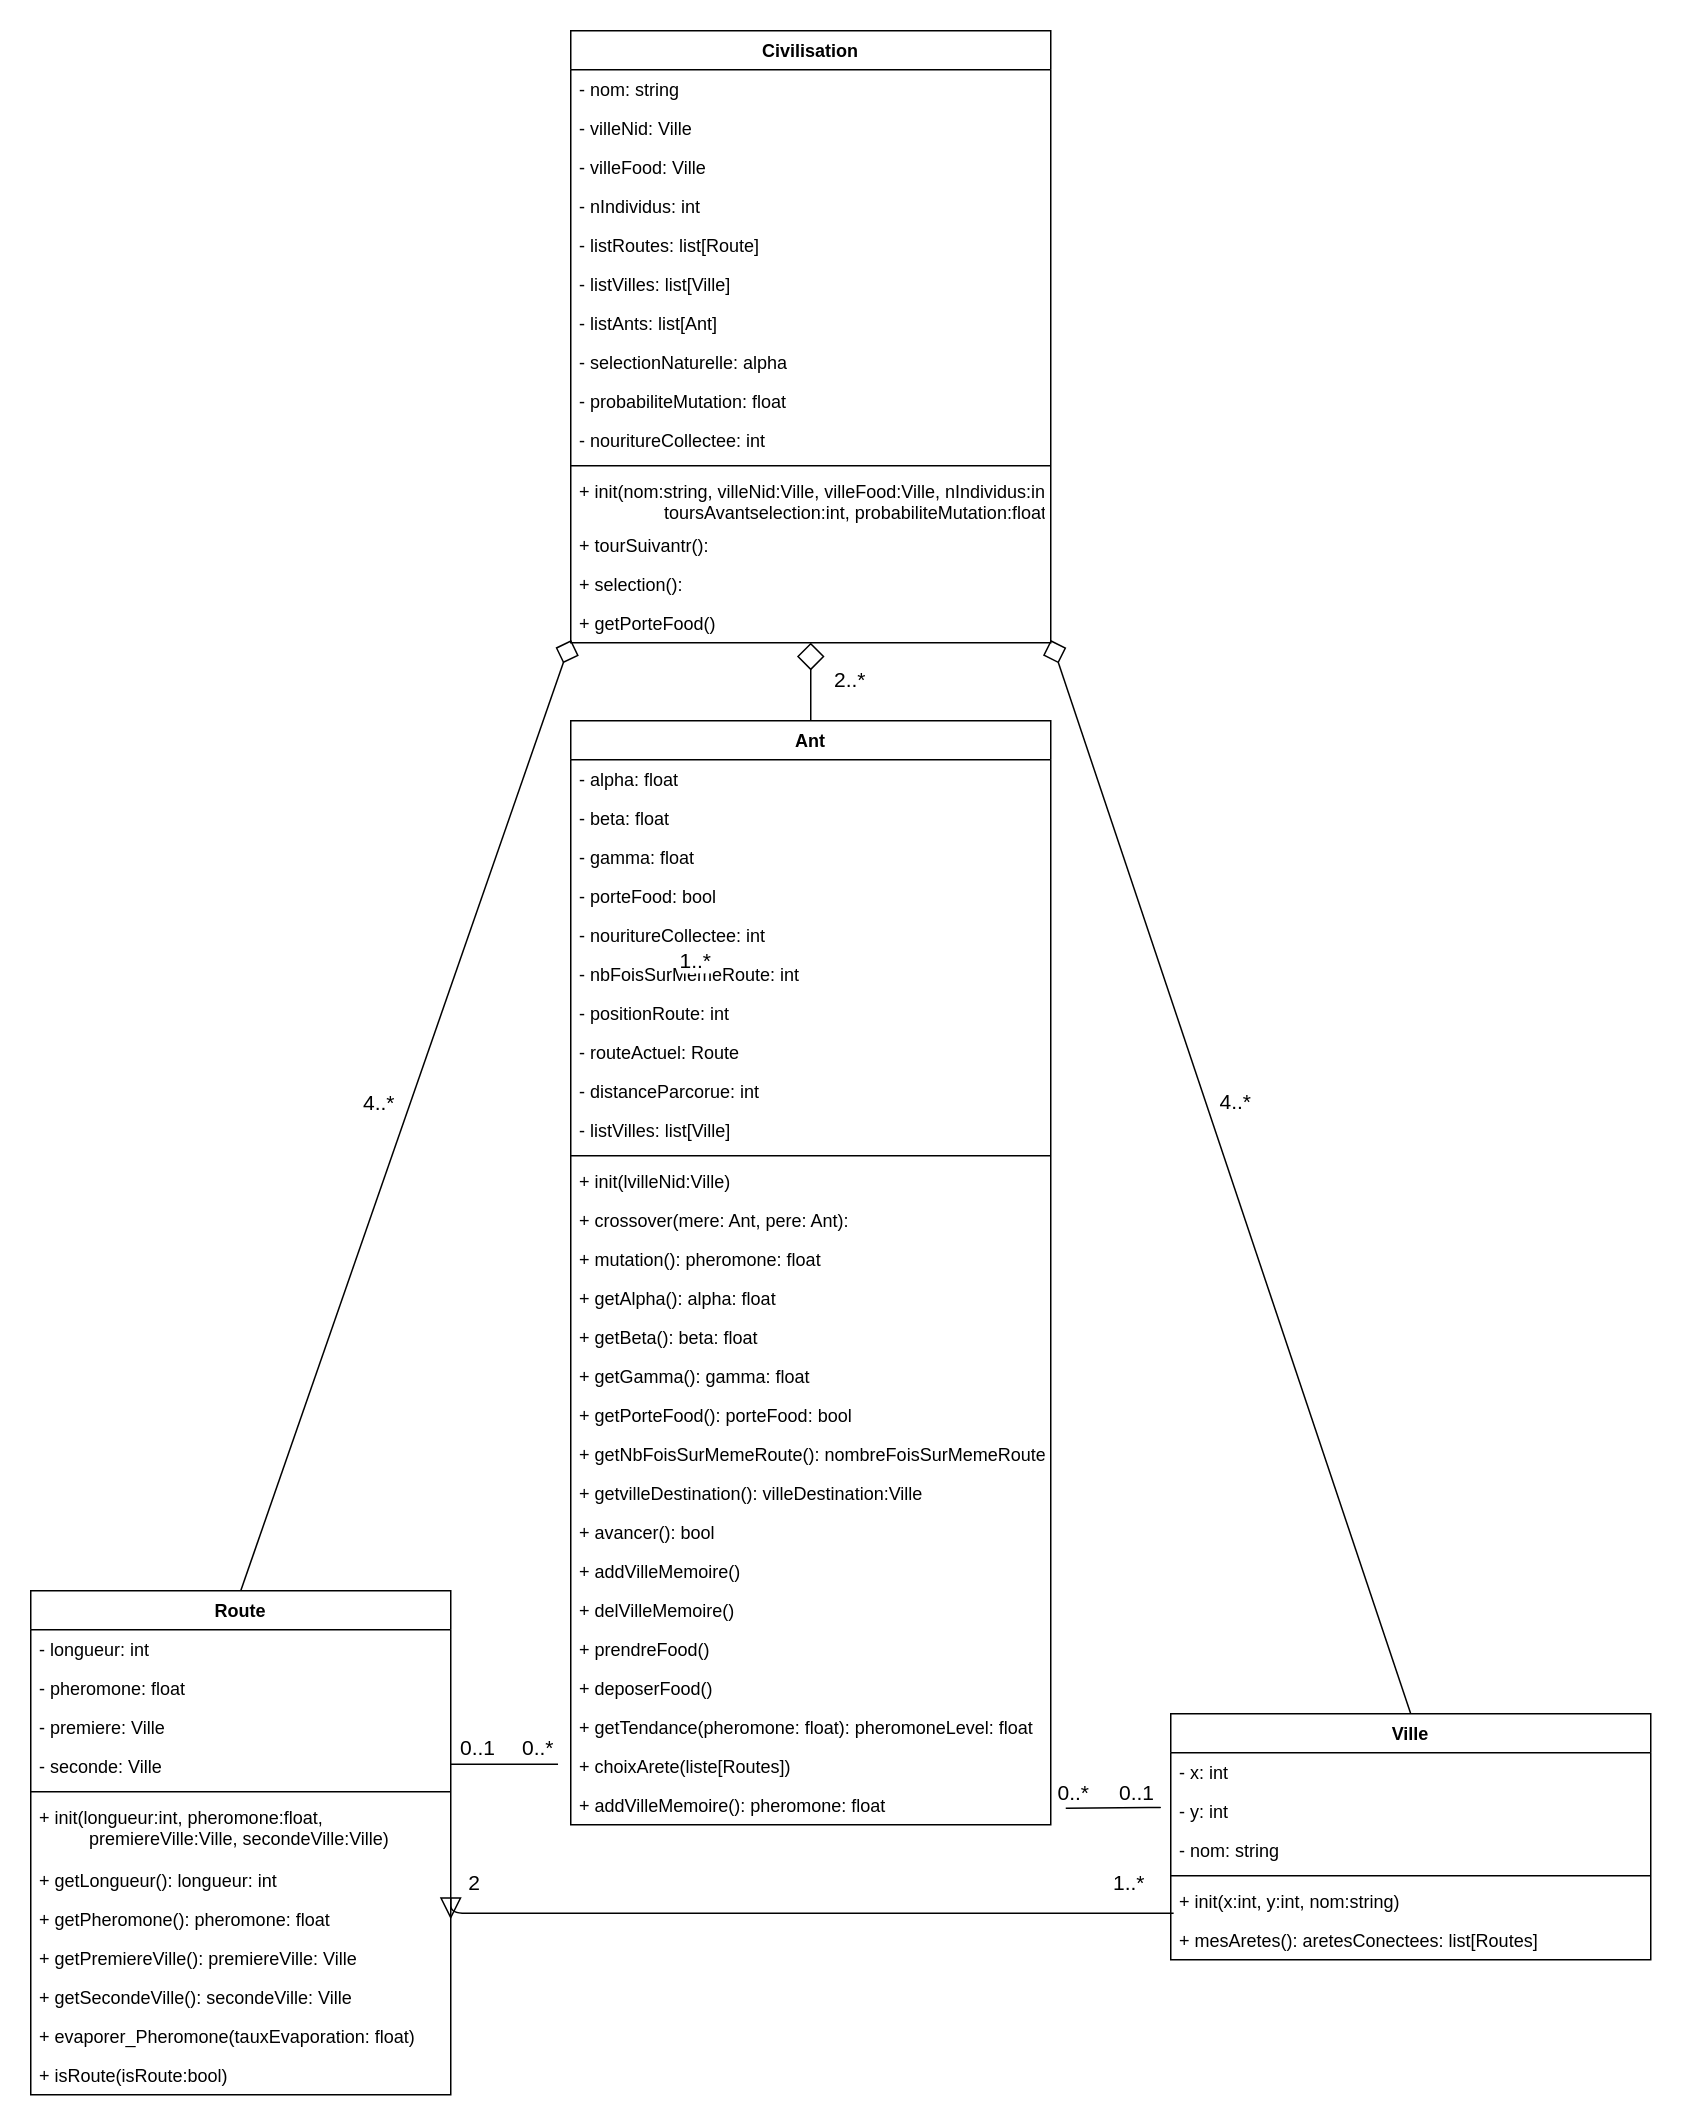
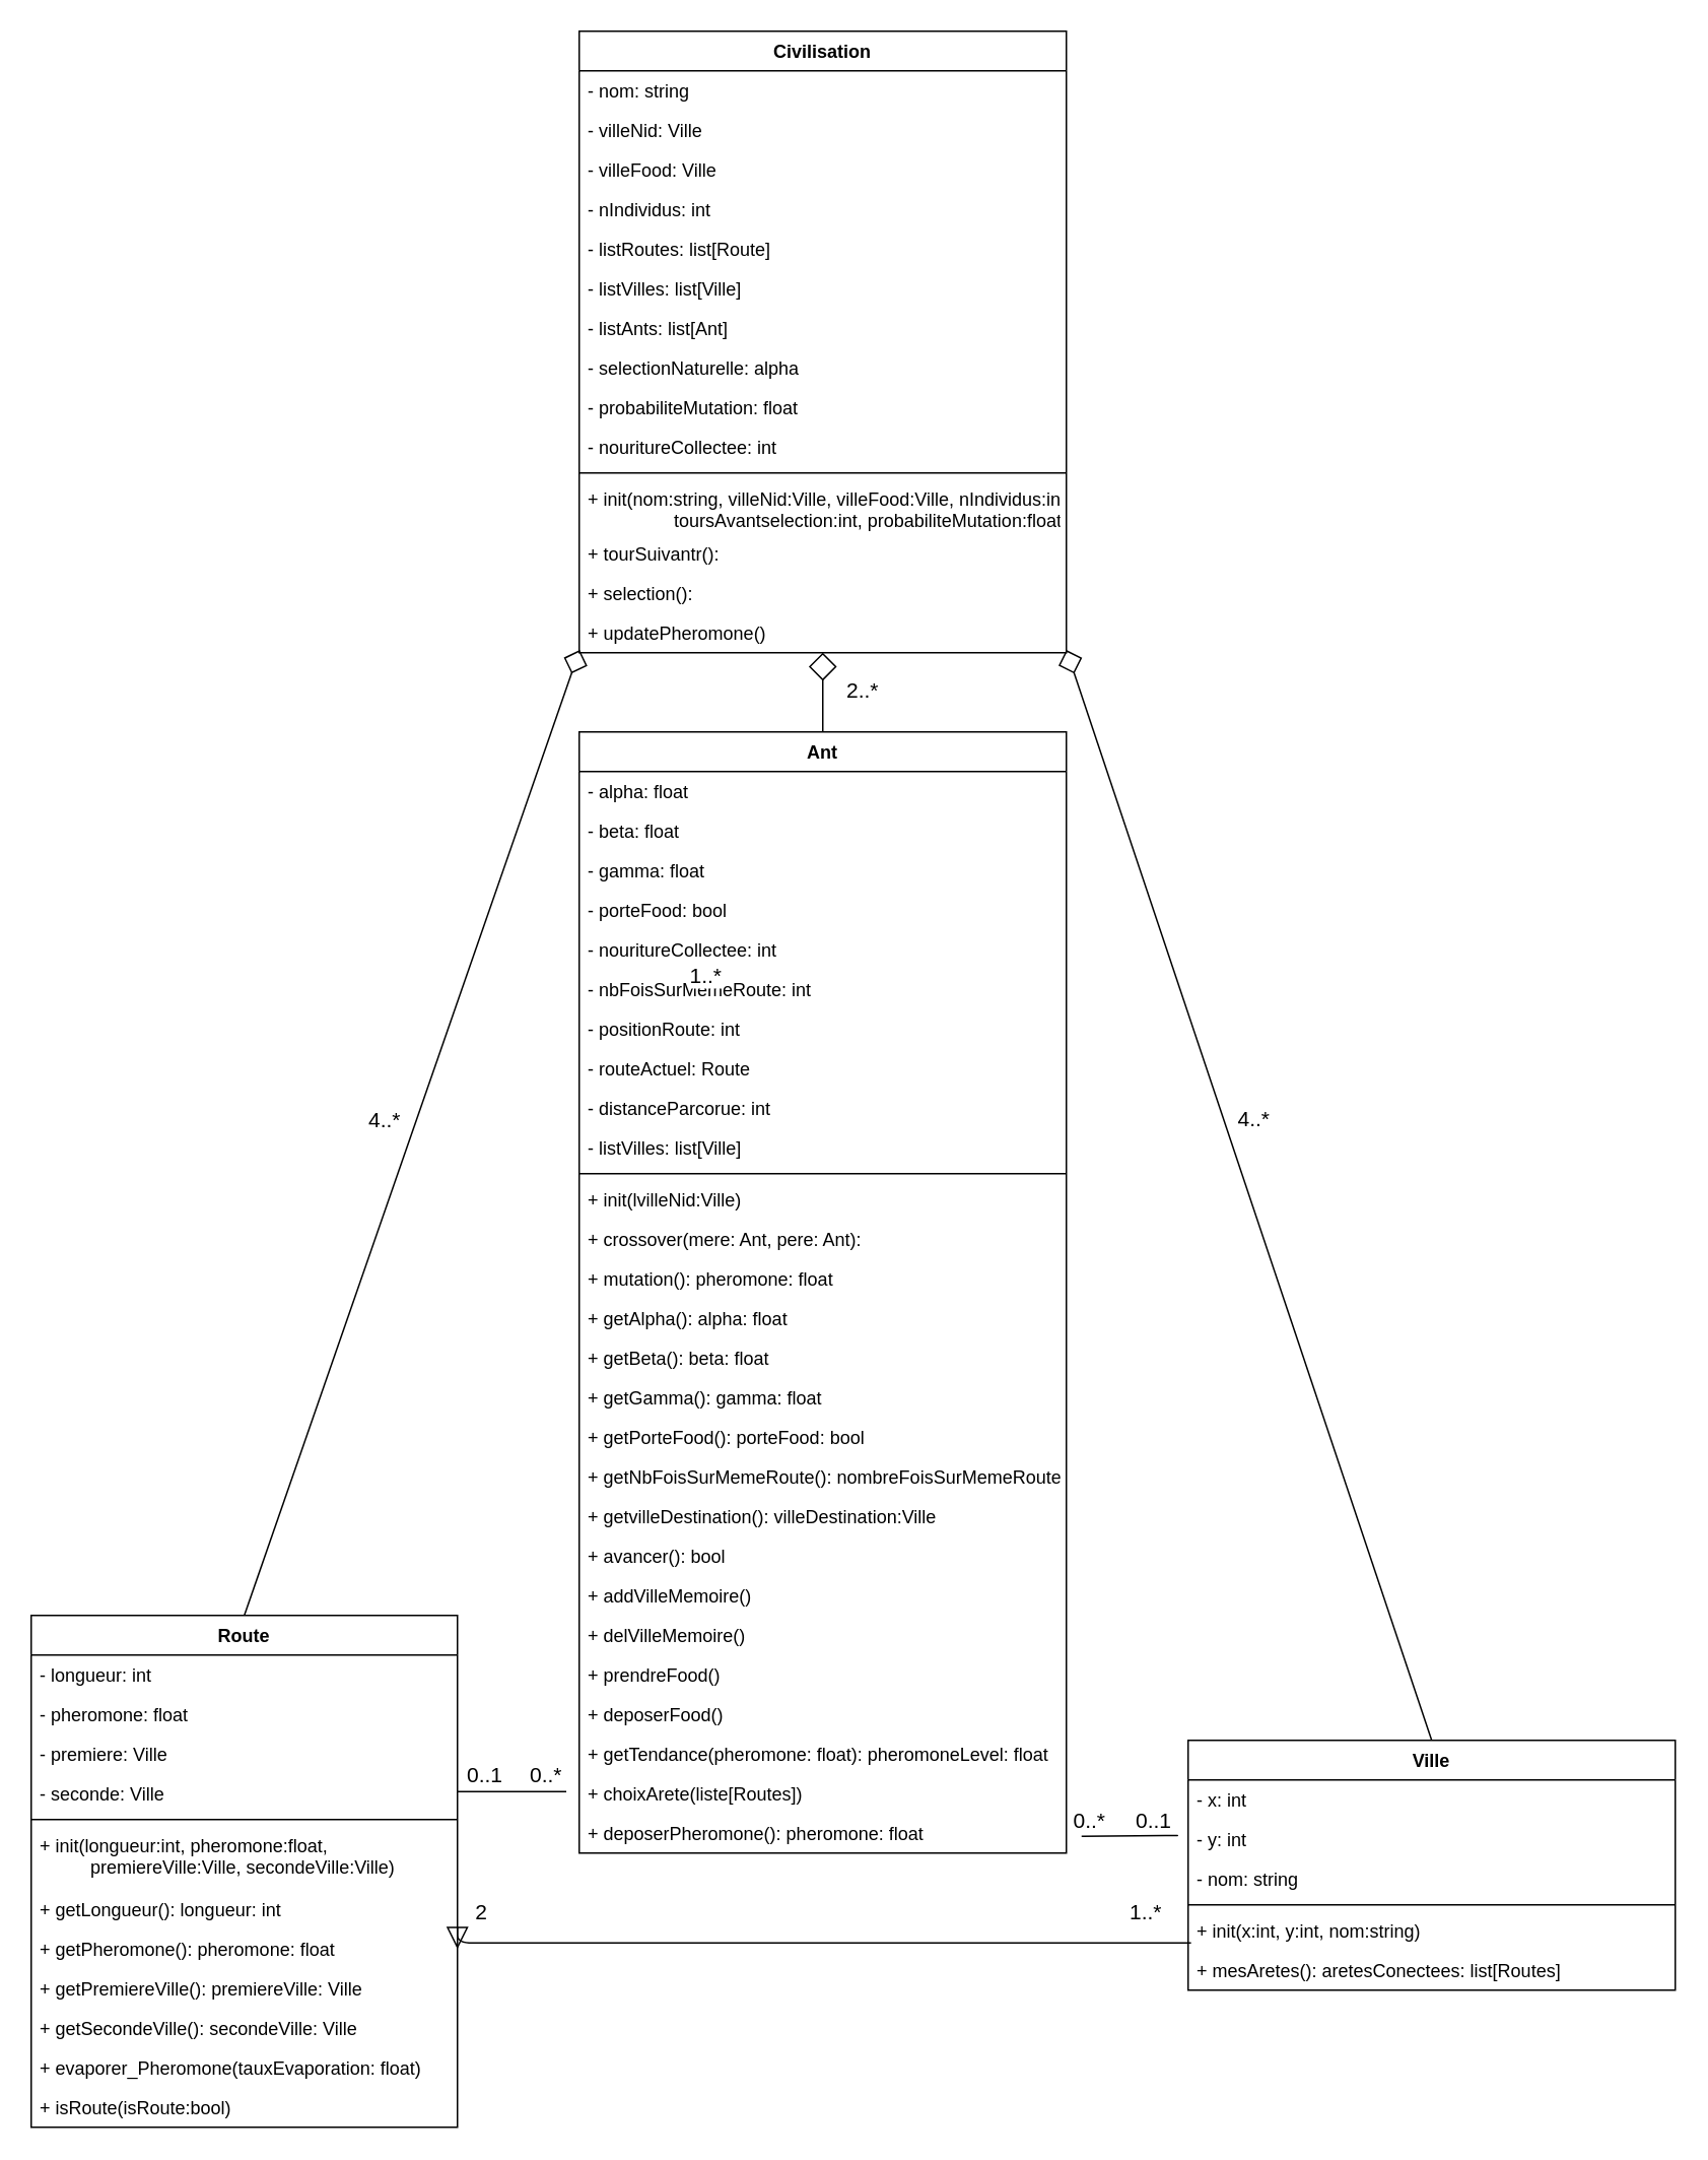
- <mxCell id="70" value="+ getPorteFood()" style="text;strokeColor=none;fillColor=none;align=left;verticalAlign=top;spacingLeft=4;spacingRight=4;overflow=hidden;rotatable=0;points=[[0,0.5],[1,0.5]];portConstraint=eastwest;" parent="55" vertex="1"><mxGeometry y="382" width="320" height="26" as="geometry" /></mxCell>
+ <mxCell id="70" value="+ updatePheromone()" style="text;strokeColor=none;fillColor=none;align=left;verticalAlign=top;spacingLeft=4;spacingRight=4;overflow=hidden;rotatable=0;points=[[0,0.5],[1,0.5]];portConstraint=eastwest;" parent="55" vertex="1"><mxGeometry y="382" width="320" height="26" as="geometry" /></mxCell>
- <mxCell id="54" value="+ addVilleMemoire(): pheromone: float " style="text;strokeColor=none;fillColor=none;align=left;verticalAlign=top;spacingLeft=4;spacingRight=4;overflow=hidden;rotatable=0;points=[[0,0.5],[1,0.5]];portConstraint=eastwest;" parent="23" vertex="1"><mxGeometry y="710" width="320" height="26" as="geometry" /></mxCell>
+ <mxCell id="54" value="+ deposerPheromone(): pheromone: float " style="text;strokeColor=none;fillColor=none;align=left;verticalAlign=top;spacingLeft=4;spacingRight=4;overflow=hidden;rotatable=0;points=[[0,0.5],[1,0.5]];portConstraint=eastwest;" parent="23" vertex="1"><mxGeometry y="710" width="320" height="26" as="geometry" /></mxCell>
